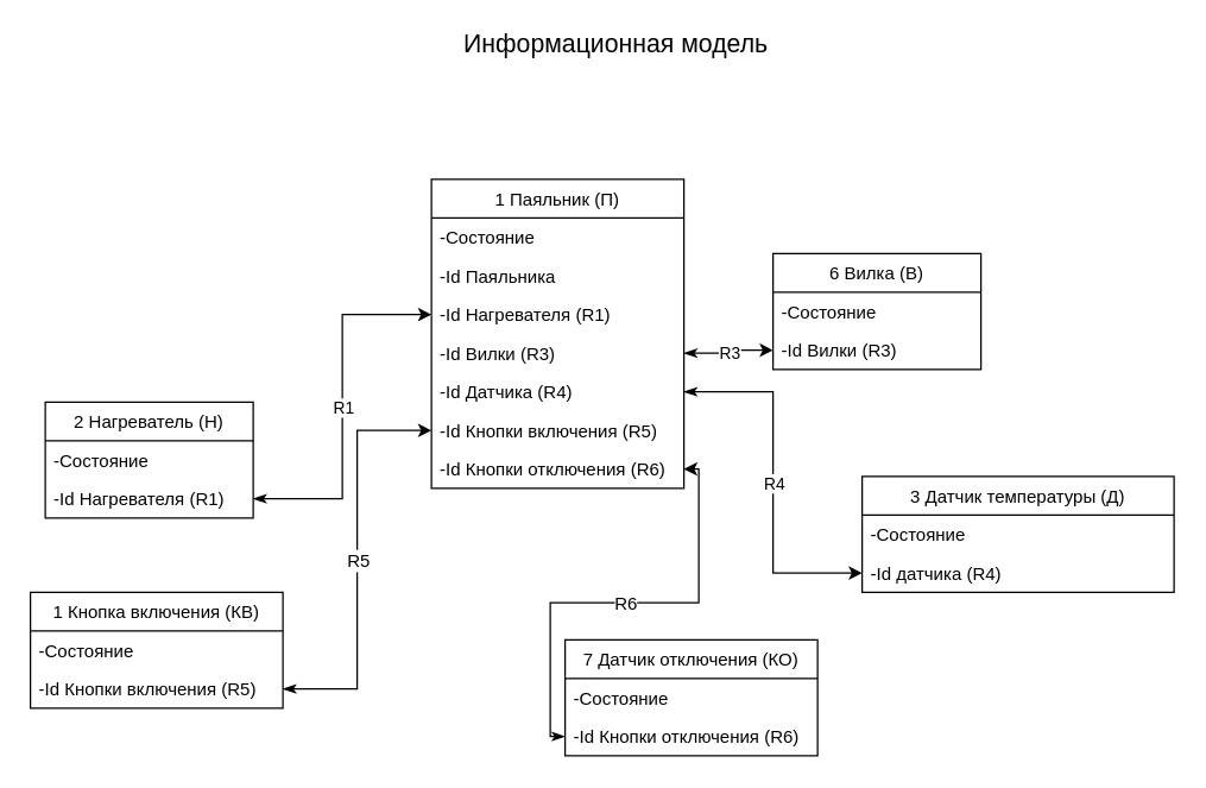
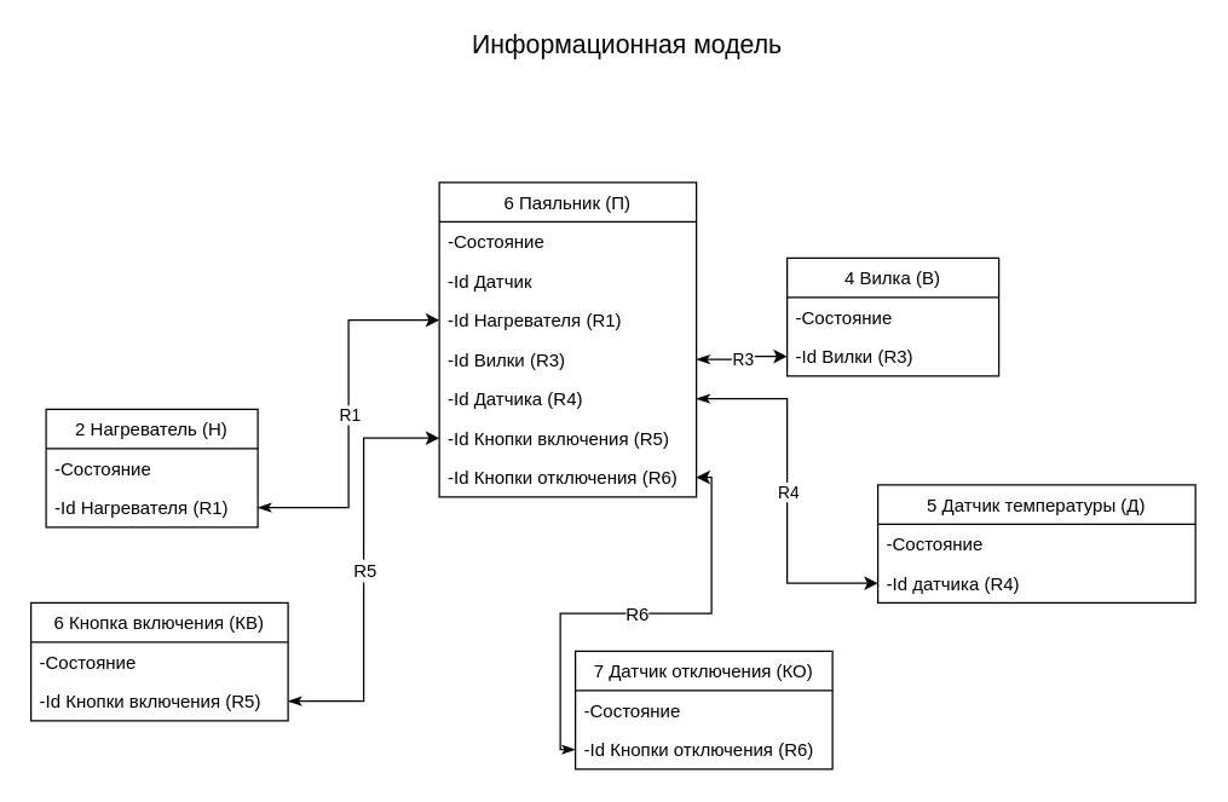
- <mxCell id="3" value="1 Паяльник (П)" style="swimlane;fontStyle=0;childLayout=stackLayout;horizontal=1;startSize=26;fillColor=none;horizontalStack=0;resizeParent=1;resizeParentMax=0;resizeLast=0;collapsible=1;marginBottom=0;" parent="1" vertex="1"><mxGeometry x="290" y="120" width="170" height="208" as="geometry" /></mxCell>
+ <mxCell id="3" value="6 Паяльник (П)" style="swimlane;fontStyle=0;childLayout=stackLayout;horizontal=1;startSize=26;fillColor=none;horizontalStack=0;resizeParent=1;resizeParentMax=0;resizeLast=0;collapsible=1;marginBottom=0;" parent="1" vertex="1"><mxGeometry x="290" y="120" width="170" height="208" as="geometry" /></mxCell>
- <mxCell id="16" value="6 Вилка (В)" style="swimlane;fontStyle=0;childLayout=stackLayout;horizontal=1;startSize=26;fillColor=none;horizontalStack=0;resizeParent=1;resizeParentMax=0;resizeLast=0;collapsible=1;marginBottom=0;" parent="1" vertex="1"><mxGeometry x="520" y="170" width="140" height="78" as="geometry" /></mxCell>
+ <mxCell id="16" value="4 Вилка (В)" style="swimlane;fontStyle=0;childLayout=stackLayout;horizontal=1;startSize=26;fillColor=none;horizontalStack=0;resizeParent=1;resizeParentMax=0;resizeLast=0;collapsible=1;marginBottom=0;" parent="1" vertex="1"><mxGeometry x="520" y="170" width="140" height="78" as="geometry" /></mxCell>
- <mxCell id="5" value="-Id Паяльника" style="text;strokeColor=none;fillColor=none;align=left;verticalAlign=top;spacingLeft=4;spacingRight=4;overflow=hidden;rotatable=0;points=[[0,0.5],[1,0.5]];portConstraint=eastwest;" parent="3" vertex="1"><mxGeometry y="52" width="170" height="26" as="geometry" /></mxCell>
+ <mxCell id="5" value="-Id Датчик" style="text;strokeColor=none;fillColor=none;align=left;verticalAlign=top;spacingLeft=4;spacingRight=4;overflow=hidden;rotatable=0;points=[[0,0.5],[1,0.5]];portConstraint=eastwest;" parent="3" vertex="1"><mxGeometry y="52" width="170" height="26" as="geometry" /></mxCell>
- <mxCell id="21" value="3 Датчик температуры (Д)" style="swimlane;fontStyle=0;childLayout=stackLayout;horizontal=1;startSize=26;fillColor=none;horizontalStack=0;resizeParent=1;resizeParentMax=0;resizeLast=0;collapsible=1;marginBottom=0;" parent="1" vertex="1"><mxGeometry x="580" y="320" width="210" height="78" as="geometry" /></mxCell>
+ <mxCell id="21" value="5 Датчик температуры (Д)" style="swimlane;fontStyle=0;childLayout=stackLayout;horizontal=1;startSize=26;fillColor=none;horizontalStack=0;resizeParent=1;resizeParentMax=0;resizeLast=0;collapsible=1;marginBottom=0;" parent="1" vertex="1"><mxGeometry x="580" y="320" width="210" height="78" as="geometry" /></mxCell>
- <mxCell id="26" value="1 Кнопка включения (КВ)" style="swimlane;fontStyle=0;childLayout=stackLayout;horizontal=1;startSize=26;fillColor=none;horizontalStack=0;resizeParent=1;resizeParentMax=0;resizeLast=0;collapsible=1;marginBottom=0;rounded=0;fontSize=12;" parent="1" vertex="1"><mxGeometry x="20" y="398" width="170" height="78" as="geometry" /></mxCell>
+ <mxCell id="26" value="6 Кнопка включения (КВ)" style="swimlane;fontStyle=0;childLayout=stackLayout;horizontal=1;startSize=26;fillColor=none;horizontalStack=0;resizeParent=1;resizeParentMax=0;resizeLast=0;collapsible=1;marginBottom=0;rounded=0;fontSize=12;" parent="1" vertex="1"><mxGeometry x="20" y="398" width="170" height="78" as="geometry" /></mxCell>
